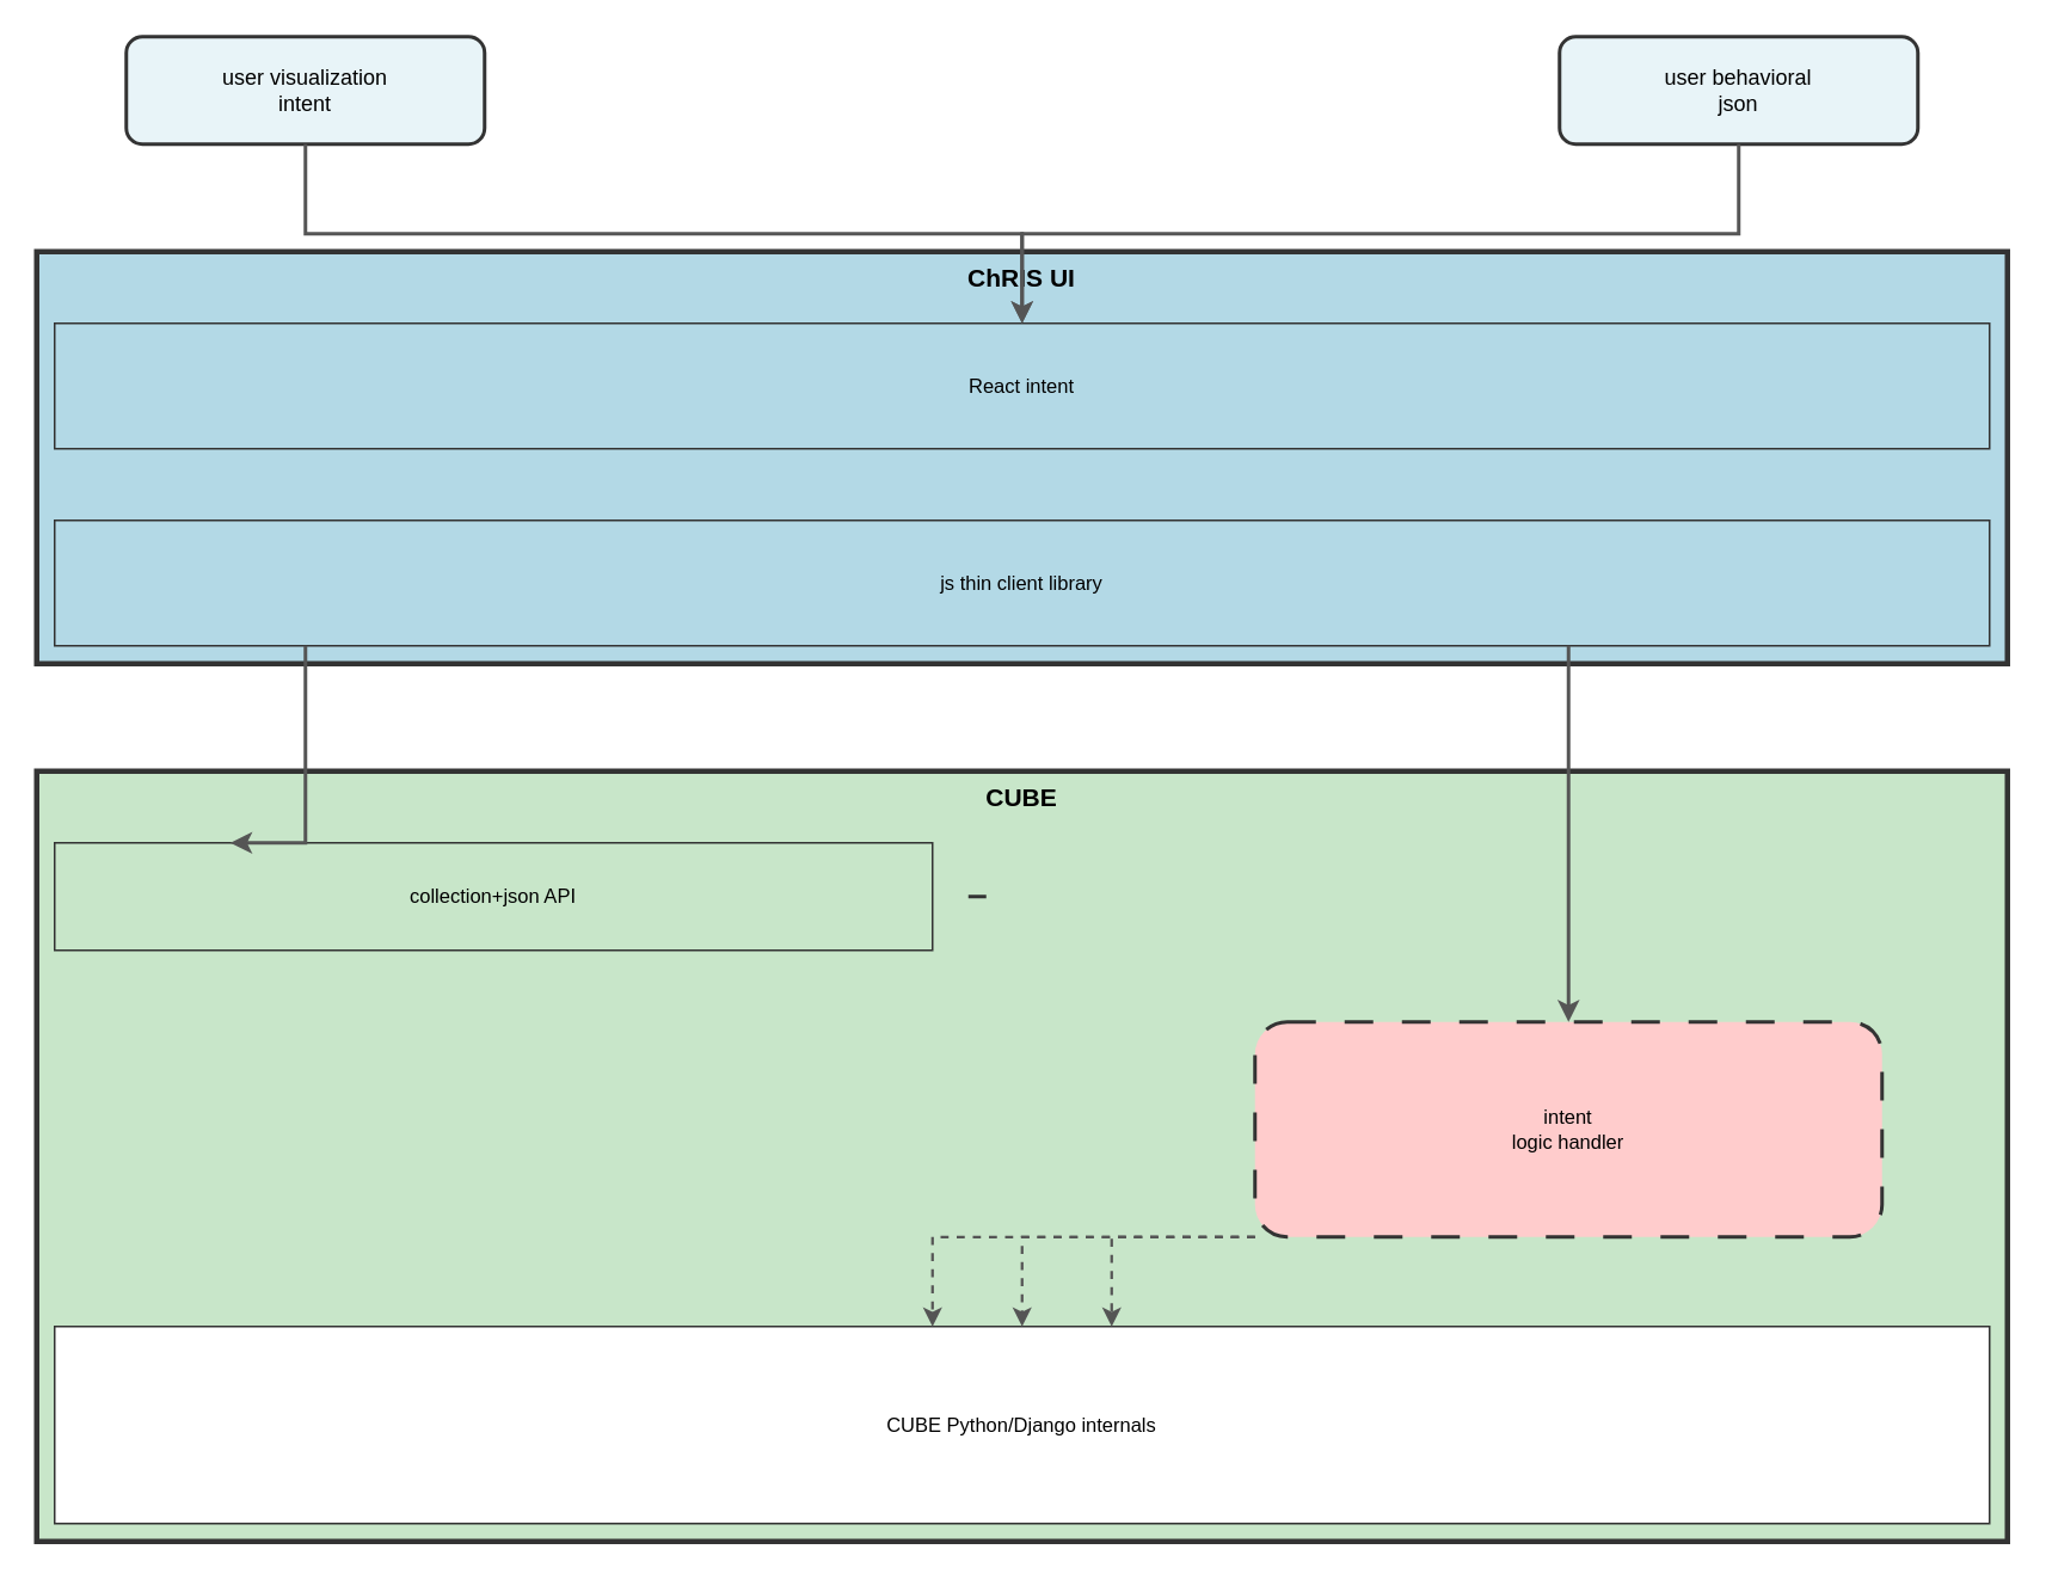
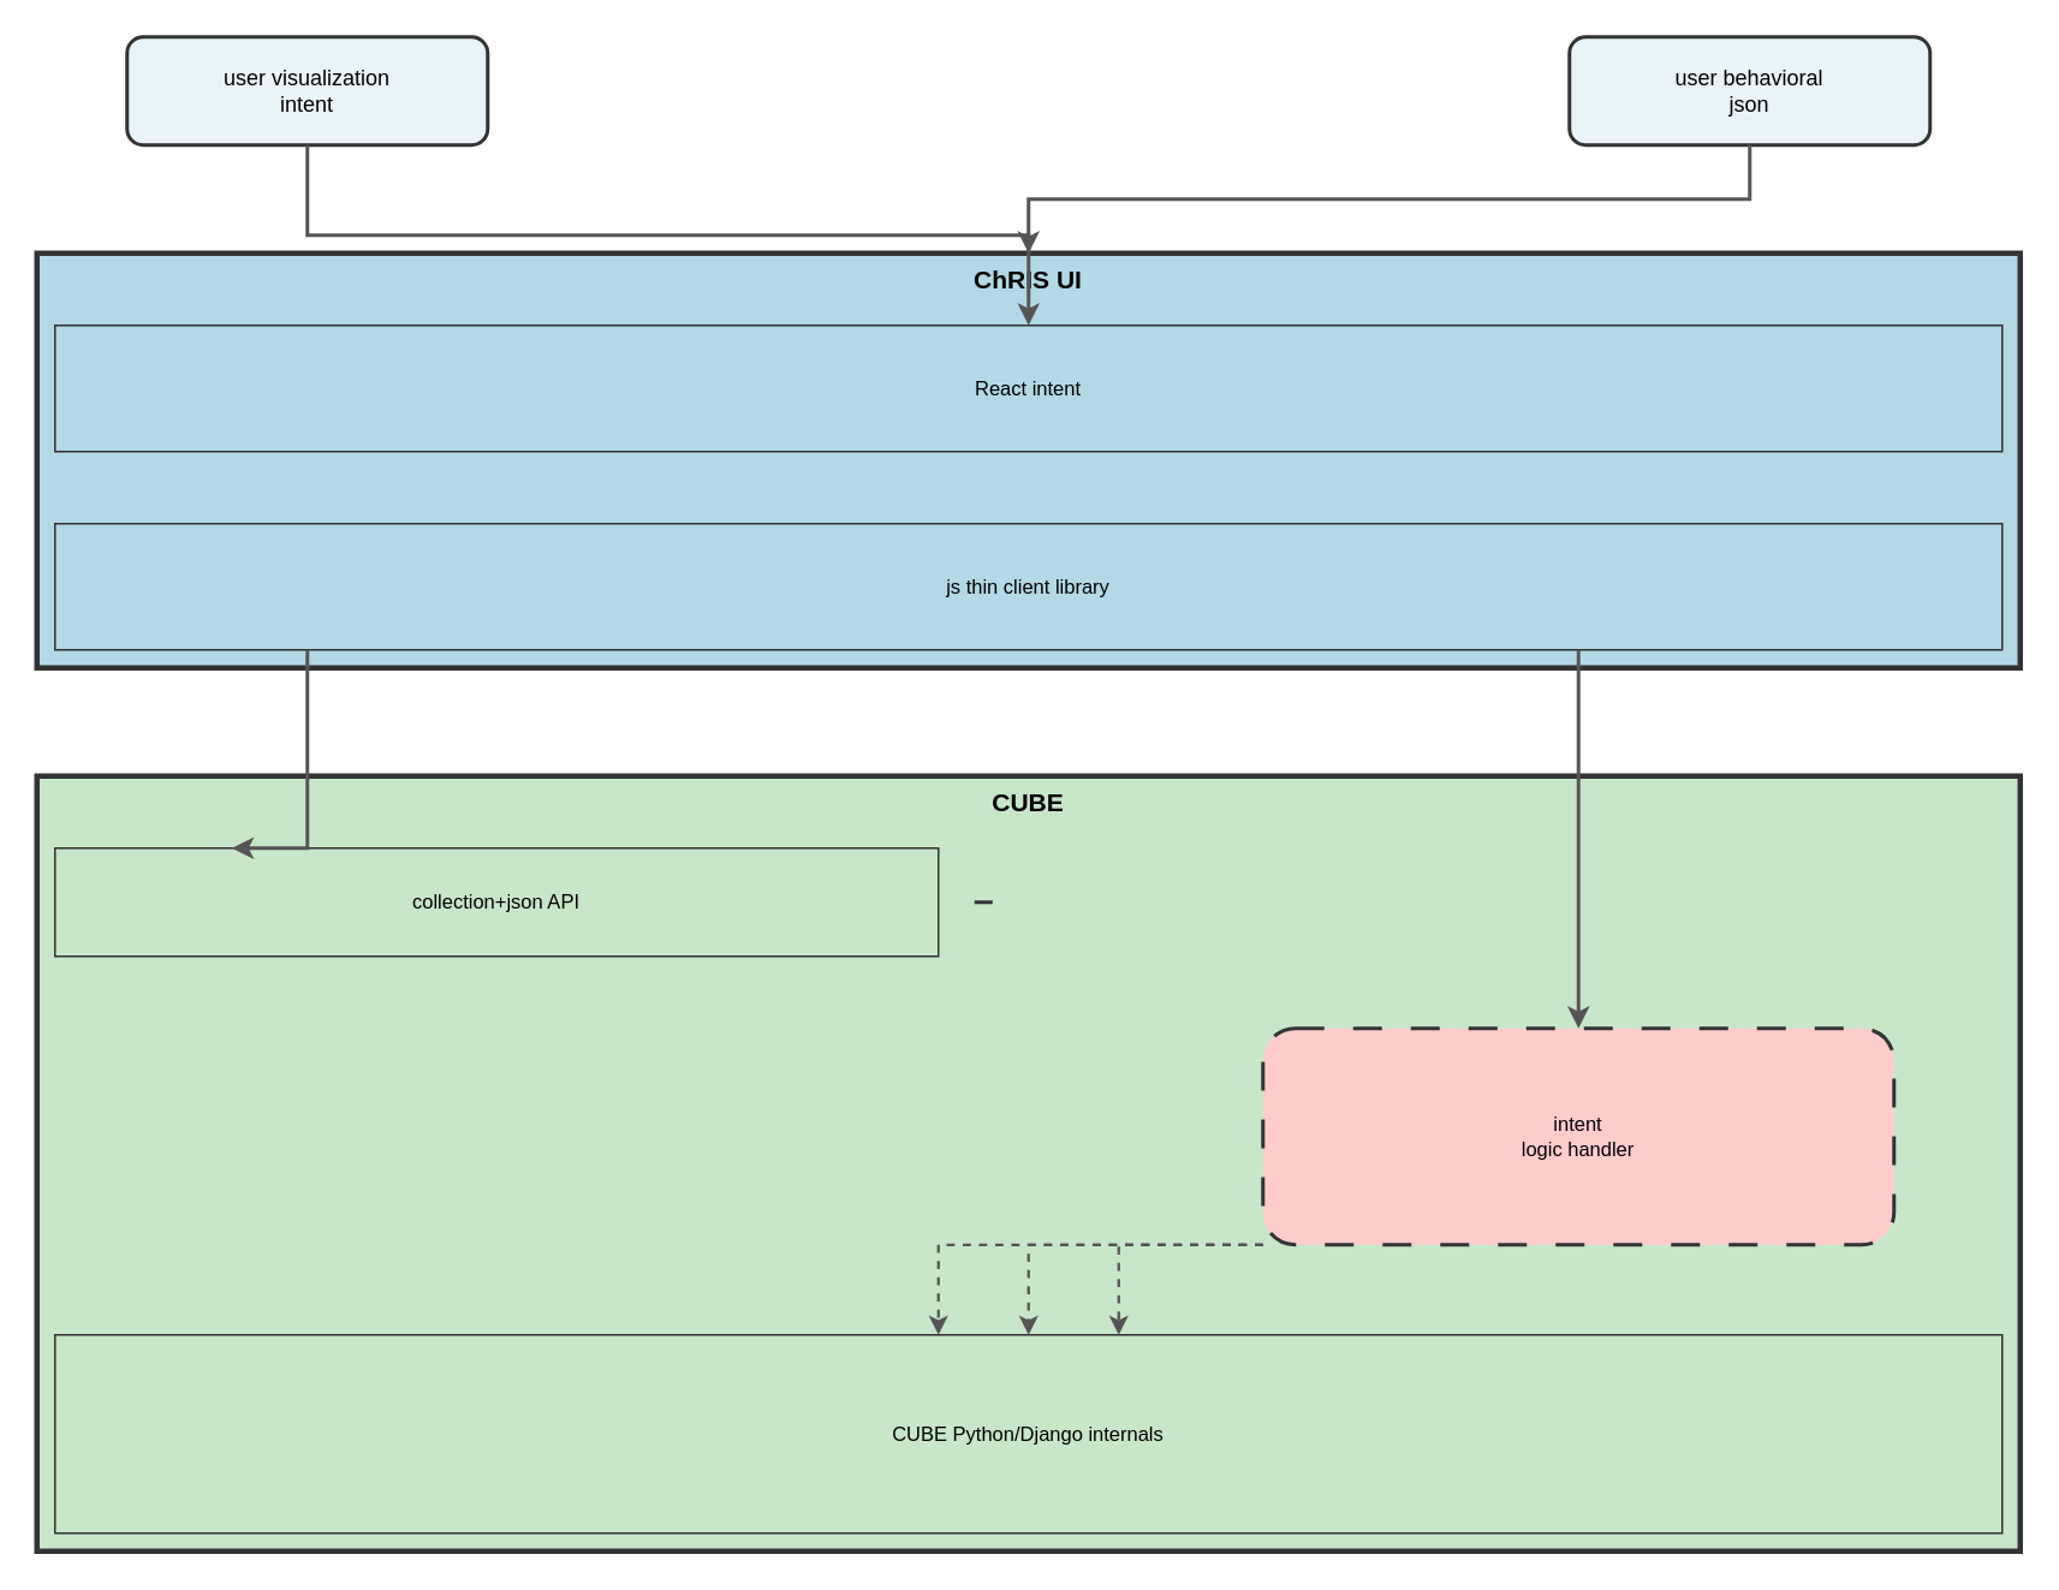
- <mxCell id="13" style="edgeStyle=orthogonalEdgeStyle;rounded=0;orthogonalLoop=1;jettySize=auto;html=1;strokeColor=#555555;strokeWidth=2;endArrow=classic;endFill=1;" edge="1" parent="1" source="3" target="5"><mxGeometry relative="1" as="geometry" /></mxCell>
+ <mxCell id="13" style="edgeStyle=orthogonalEdgeStyle;rounded=0;orthogonalLoop=1;jettySize=auto;html=1;strokeColor=#555555;strokeWidth=2;endArrow=classic;endFill=1;" edge="1" parent="1" source="3" target="4"><mxGeometry relative="1" as="geometry" /></mxCell>
- <mxCell id="11" value="CUBE Python/Django internals" style="rounded=0;whiteSpace=wrap;html=1;fillColor=#ffffff;strokeColor=#333333;strokeWidth=1;fontSize=11;align=center;" vertex="1" parent="1"><mxGeometry x="30" y="740" width="1080" height="110" as="geometry" /></mxCell>
+ <mxCell id="11" value="CUBE Python/Django internals" style="rounded=0;whiteSpace=wrap;html=1;fillColor=#C8E6C9;strokeColor=#333333;strokeWidth=1;fontSize=11;align=center;" vertex="1" parent="1"><mxGeometry x="30" y="740" width="1080" height="110" as="geometry" /></mxCell>
